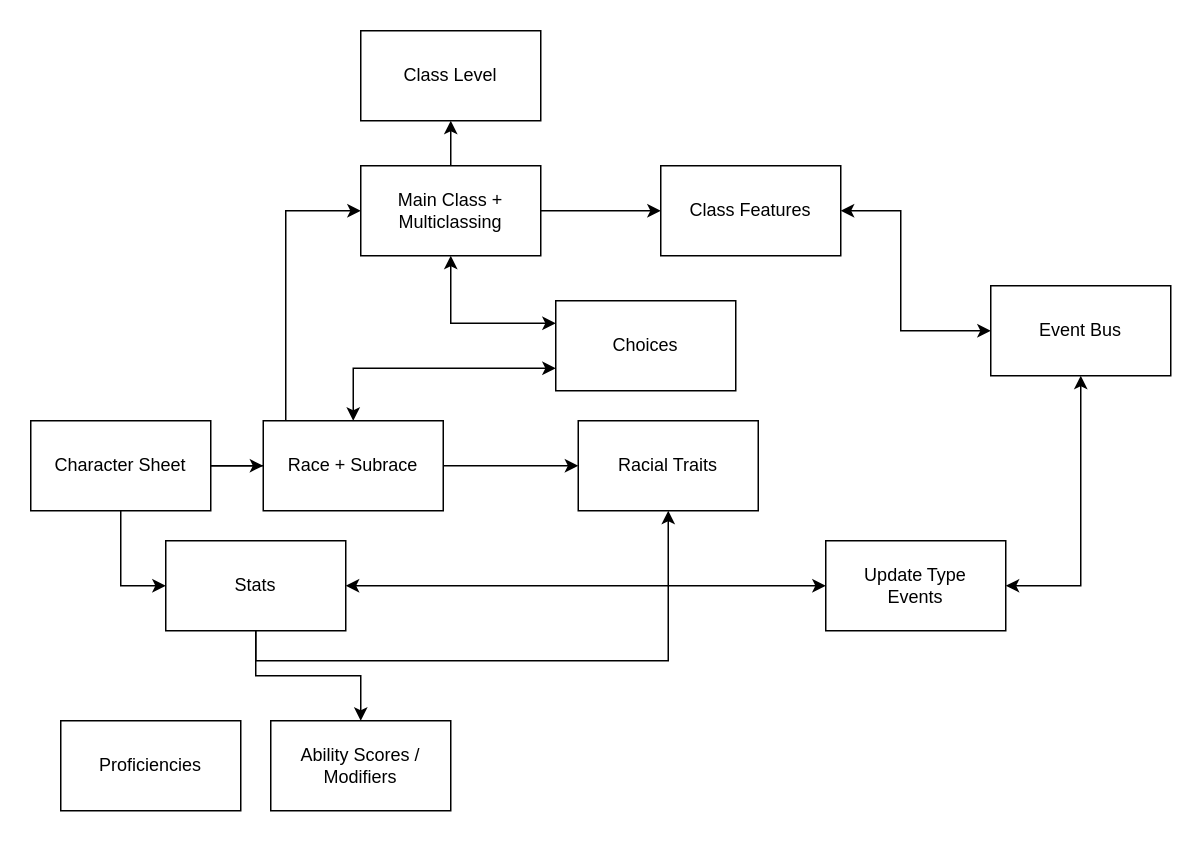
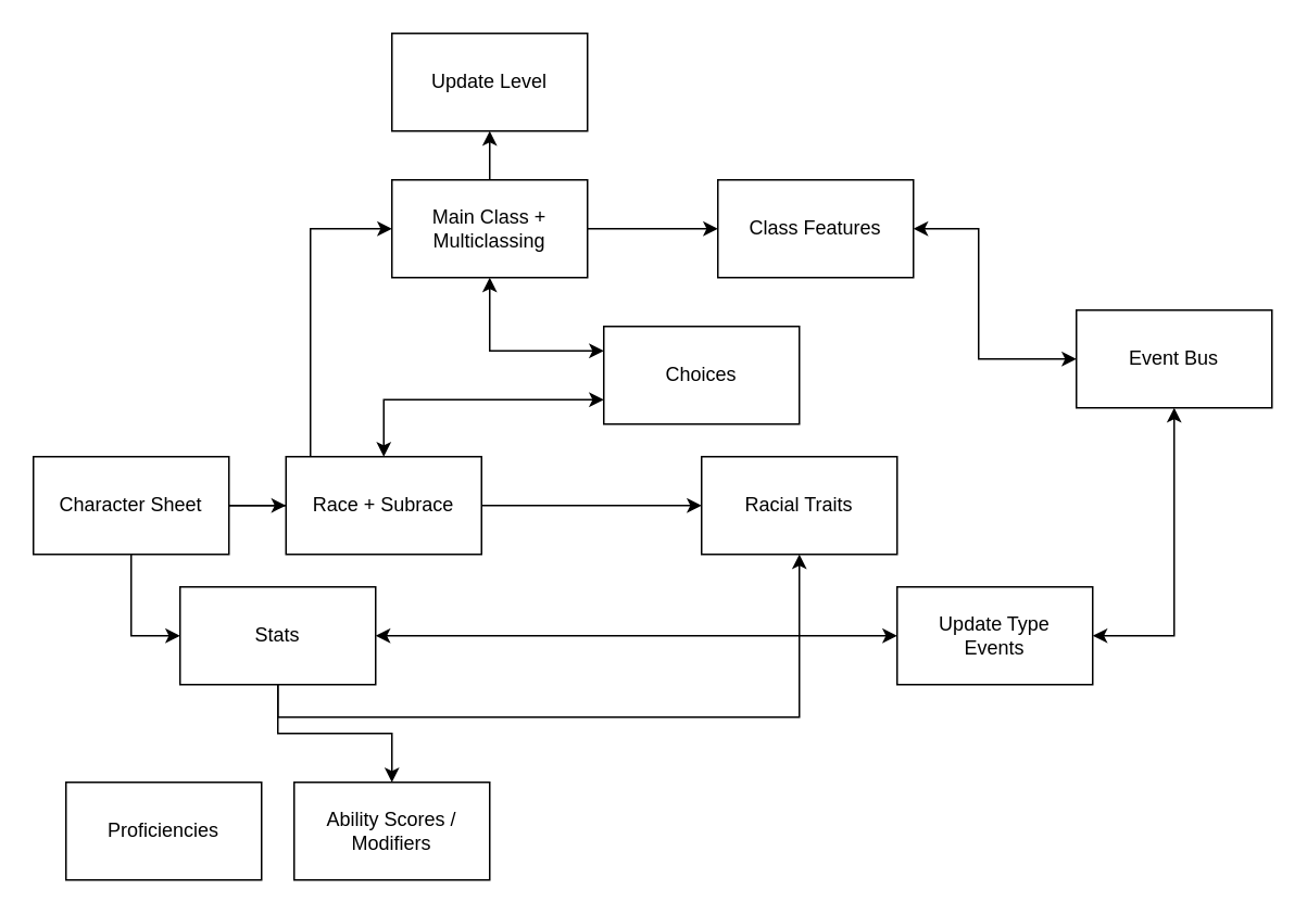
- <mxCell id="27" value="Class Level" style="rounded=0;whiteSpace=wrap;html=1;" vertex="1" parent="1"><mxGeometry x="240" y="20" width="120" height="60" as="geometry" /></mxCell>
+ <mxCell id="27" value="Update Level" style="rounded=0;whiteSpace=wrap;html=1;" vertex="1" parent="1"><mxGeometry x="240" y="20" width="120" height="60" as="geometry" /></mxCell>
- <mxCell id="19" value="Racial Traits&lt;br&gt;" style="rounded=0;whiteSpace=wrap;html=1;" parent="1" vertex="1"><mxGeometry x="385" y="280" width="120" height="60" as="geometry" /></mxCell>
+ <mxCell id="19" value="Racial Traits&lt;br&gt;" style="rounded=0;whiteSpace=wrap;html=1;" parent="1" vertex="1"><mxGeometry x="430" y="280" width="120" height="60" as="geometry" /></mxCell>
